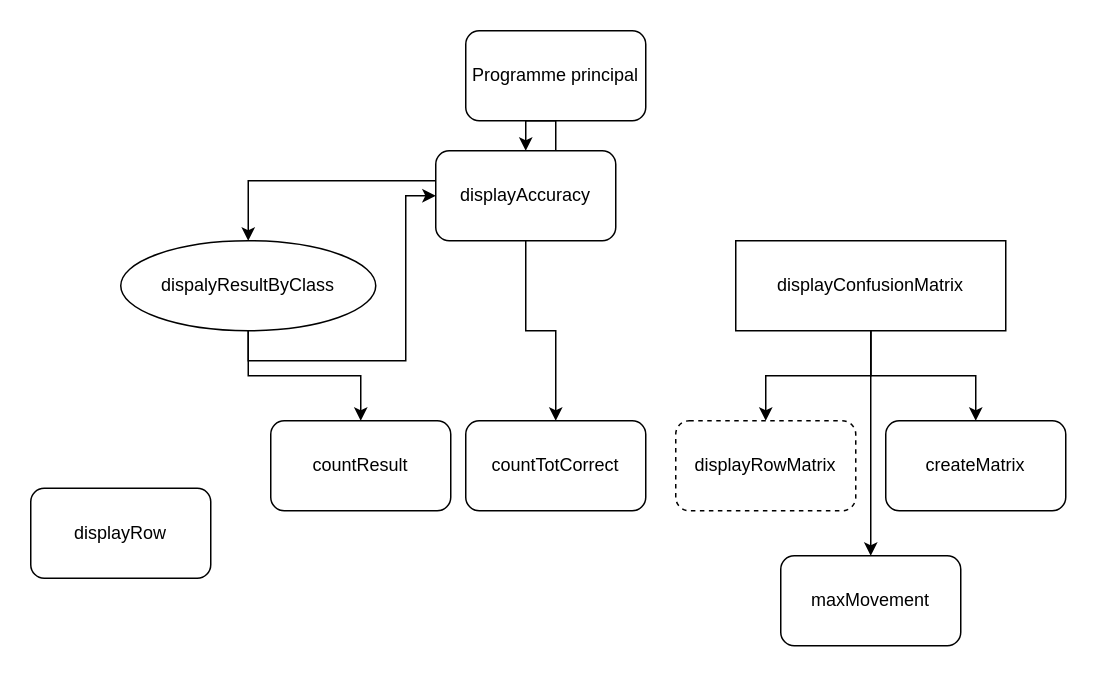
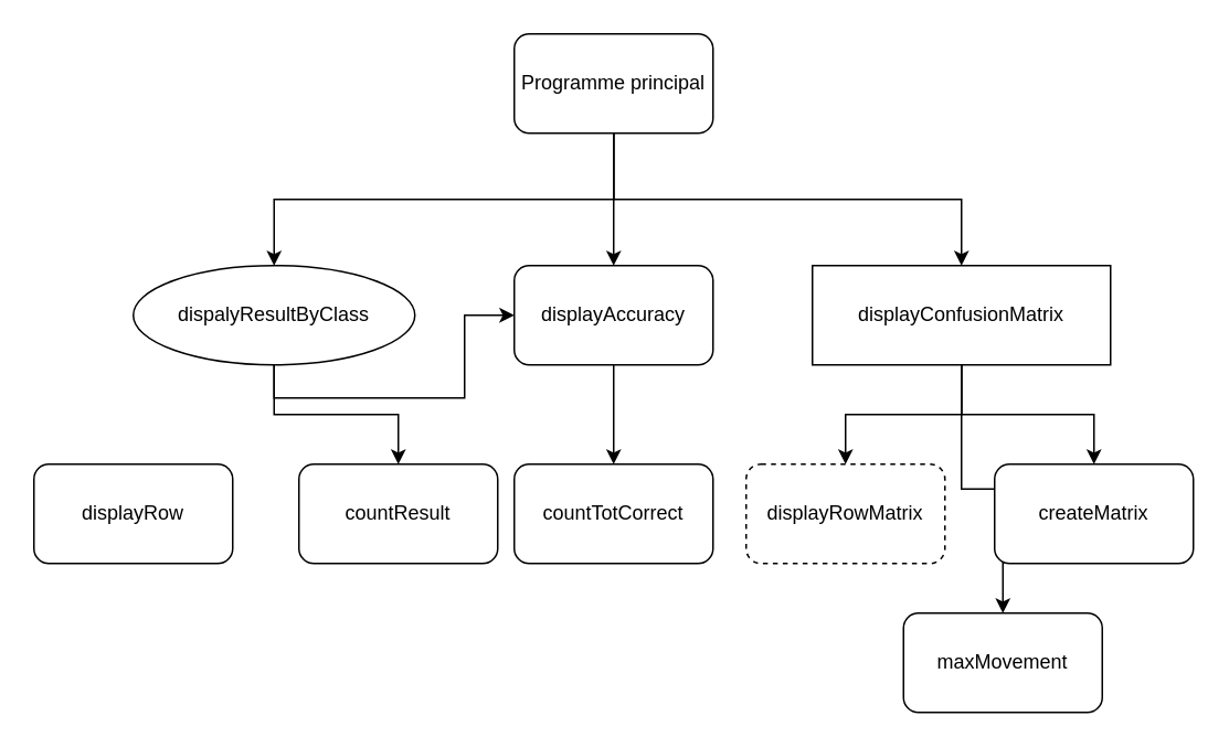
+ <mxCell id="4" style="edgeStyle=orthogonalEdgeStyle;rounded=0;orthogonalLoop=1;jettySize=auto;html=1;exitX=0.5;exitY=1;exitDx=0;exitDy=0;" parent="1" source="5" target="12" edge="1"><mxGeometry relative="1" as="geometry" /></mxCell>
- <mxCell id="14" value="displayAccuracy" style="rounded=1;whiteSpace=wrap;html=1;" parent="1" vertex="1"><mxGeometry x="290" y="100" width="120" height="60" as="geometry" /></mxCell>
+ <mxCell id="14" value="displayAccuracy" style="rounded=1;whiteSpace=wrap;html=1;" parent="1" vertex="1"><mxGeometry x="310" y="160" width="120" height="60" as="geometry" /></mxCell>
- <mxCell id="18" value="createMatrix" style="rounded=1;whiteSpace=wrap;html=1;" parent="1" vertex="1"><mxGeometry x="590" y="280" width="120" height="60" as="geometry" /></mxCell>
+ <mxCell id="18" value="createMatrix" style="rounded=1;whiteSpace=wrap;html=1;" parent="1" vertex="1"><mxGeometry x="600" y="280" width="120" height="60" as="geometry" /></mxCell>
- <mxCell id="15" value="displayRow" style="rounded=1;whiteSpace=wrap;html=1;" parent="1" vertex="1"><mxGeometry x="20" y="325" width="120" height="60" as="geometry" /></mxCell>
+ <mxCell id="15" value="displayRow" style="rounded=1;whiteSpace=wrap;html=1;" parent="1" vertex="1"><mxGeometry x="20" y="280" width="120" height="60" as="geometry" /></mxCell>
- <mxCell id="20" value="maxMovement" style="rounded=1;whiteSpace=wrap;html=1;" parent="1" vertex="1"><mxGeometry x="520" y="370" width="120" height="60" as="geometry" /></mxCell>
+ <mxCell id="20" value="maxMovement" style="rounded=1;whiteSpace=wrap;html=1;" parent="1" vertex="1"><mxGeometry x="545" y="370" width="120" height="60" as="geometry" /></mxCell>
